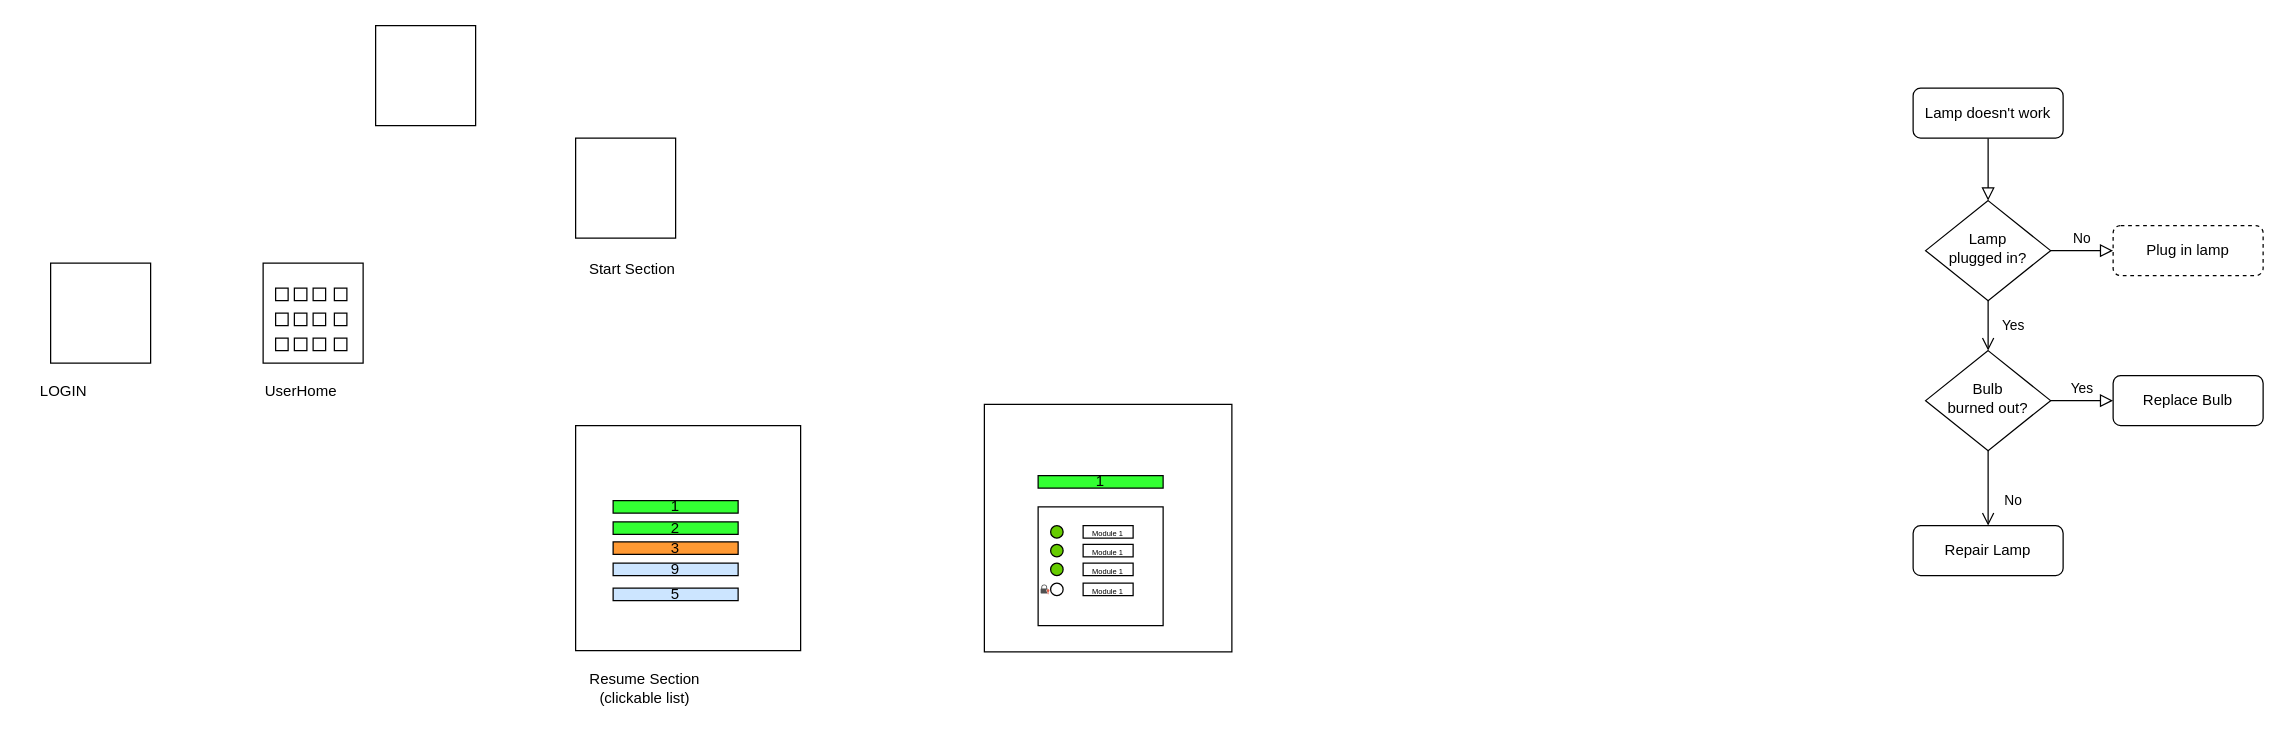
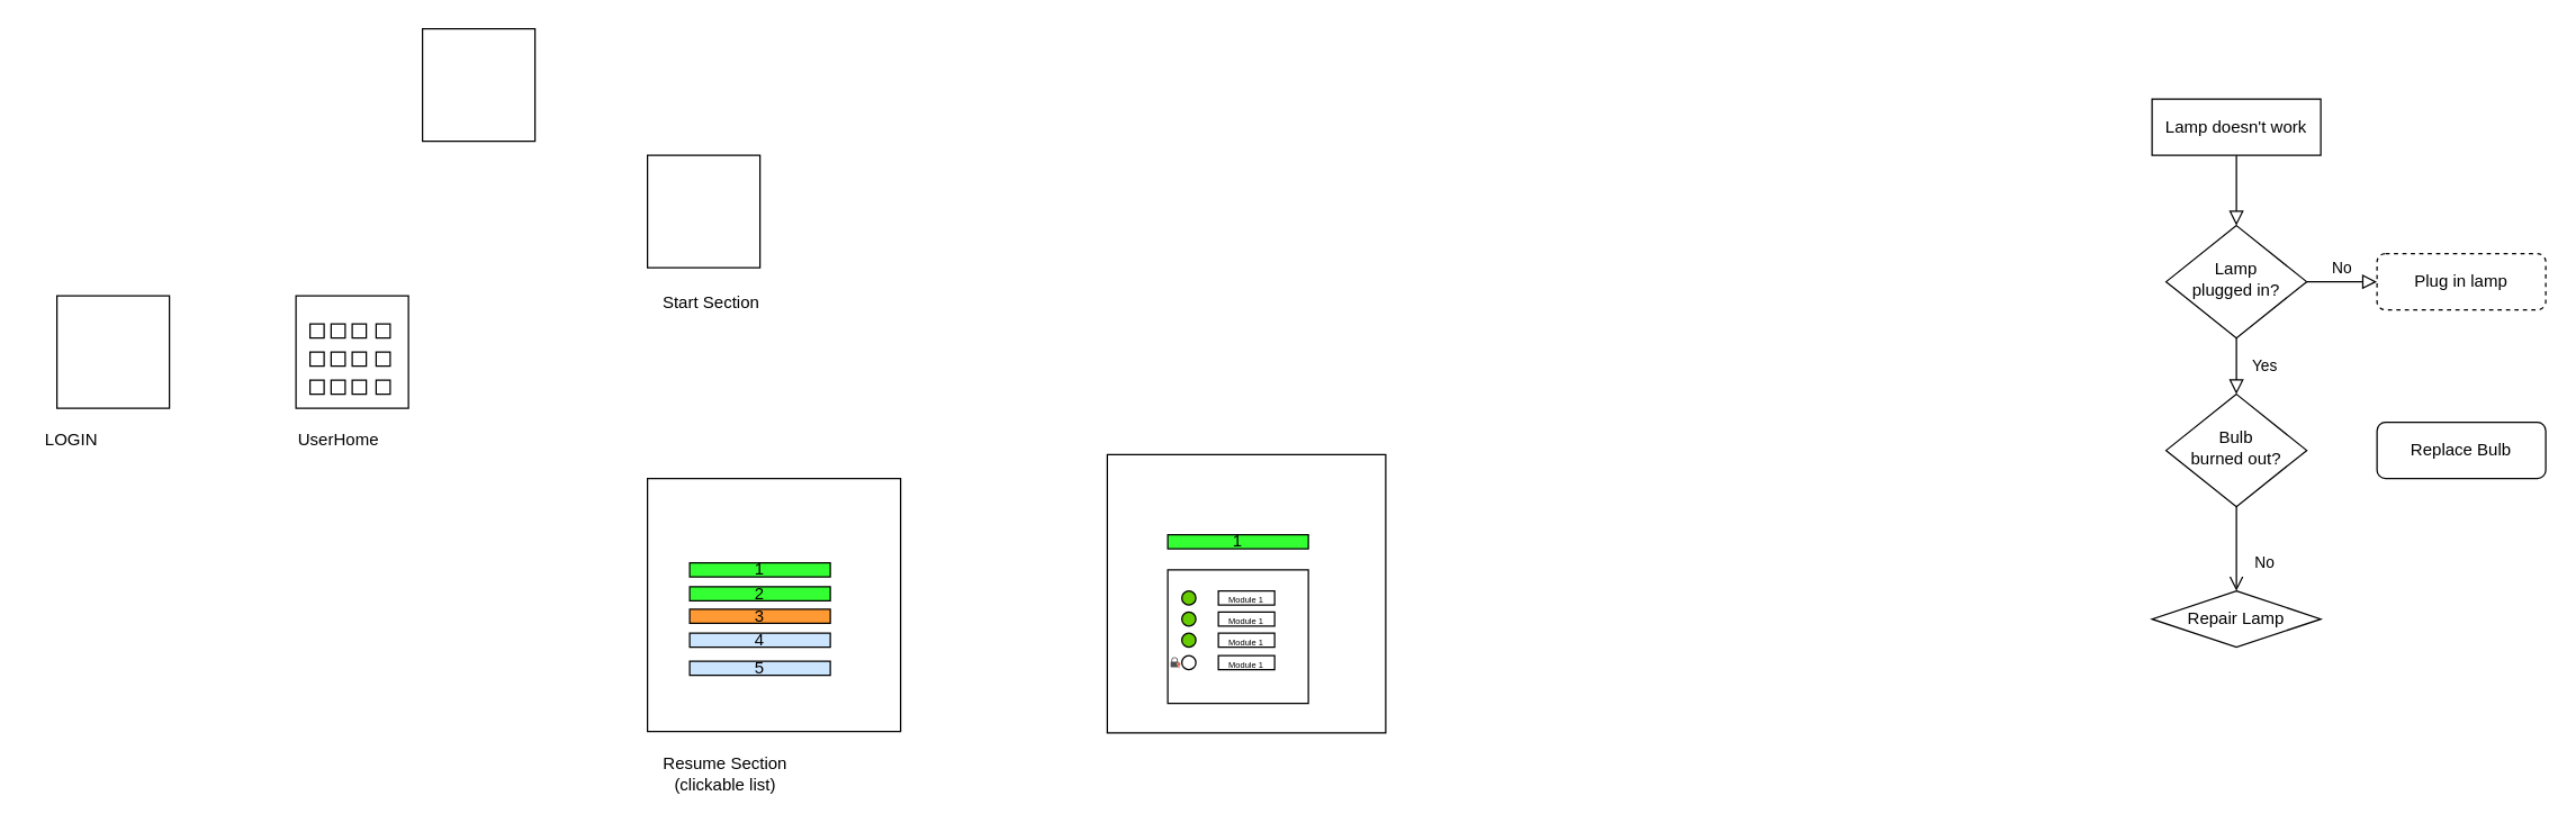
- <mxCell id="3" value="Lamp doesn't work" style="rounded=1;whiteSpace=wrap;html=1;fontSize=12;glass=0;strokeWidth=1;shadow=0;" parent="1" vertex="1"><mxGeometry x="1530" y="70" width="120" height="40" as="geometry" /></mxCell>
+ <mxCell id="3" value="Lamp doesn't work" style="whiteSpace=wrap;html=1;fontSize=12;glass=0;strokeWidth=1;shadow=0;rounded=0;" parent="1" vertex="1"><mxGeometry x="1530" y="70" width="120" height="40" as="geometry" /></mxCell>
- <mxCell id="4" value="Yes" style="rounded=0;html=1;jettySize=auto;orthogonalLoop=1;fontSize=11;endArrow=open;endFill=0;endSize=8;strokeWidth=1;shadow=0;labelBackgroundColor=none;edgeStyle=orthogonalEdgeStyle;" parent="1" source="6" target="10" edge="1"><mxGeometry y="20" relative="1" as="geometry"><mxPoint as="offset" /></mxGeometry></mxCell>
+ <mxCell id="4" value="Yes" style="rounded=0;html=1;jettySize=auto;orthogonalLoop=1;fontSize=11;endArrow=block;endFill=0;endSize=8;strokeWidth=1;shadow=0;labelBackgroundColor=none;edgeStyle=orthogonalEdgeStyle;" parent="1" source="6" target="10" edge="1"><mxGeometry y="20" relative="1" as="geometry"><mxPoint as="offset" /></mxGeometry></mxCell>
- <mxCell id="9" value="Yes" style="edgeStyle=orthogonalEdgeStyle;rounded=0;html=1;jettySize=auto;orthogonalLoop=1;fontSize=11;endArrow=block;endFill=0;endSize=8;strokeWidth=1;shadow=0;labelBackgroundColor=none;" parent="1" source="10" target="12" edge="1"><mxGeometry y="10" relative="1" as="geometry"><mxPoint as="offset" /></mxGeometry></mxCell>
- <mxCell id="11" value="Repair Lamp" style="rounded=1;whiteSpace=wrap;html=1;fontSize=12;glass=0;strokeWidth=1;shadow=0;" parent="1" vertex="1"><mxGeometry x="1530" y="420" width="120" height="40" as="geometry" /></mxCell>
+ <mxCell id="11" value="Repair Lamp" style="rhombus;whiteSpace=wrap;html=1;fontSize=12;glass=0;strokeWidth=1;shadow=0;" parent="1" vertex="1"><mxGeometry x="1530" y="420" width="120" height="40" as="geometry" /></mxCell>
- <mxCell id="36" value="9" style="rounded=0;whiteSpace=wrap;html=1;fillColor=#CCE5FF;" vertex="1" parent="1"><mxGeometry x="490" y="450" width="100" height="10" as="geometry" /></mxCell>
+ <mxCell id="36" value="4" style="rounded=0;whiteSpace=wrap;html=1;fillColor=#CCE5FF;" vertex="1" parent="1"><mxGeometry x="490" y="450" width="100" height="10" as="geometry" /></mxCell>
